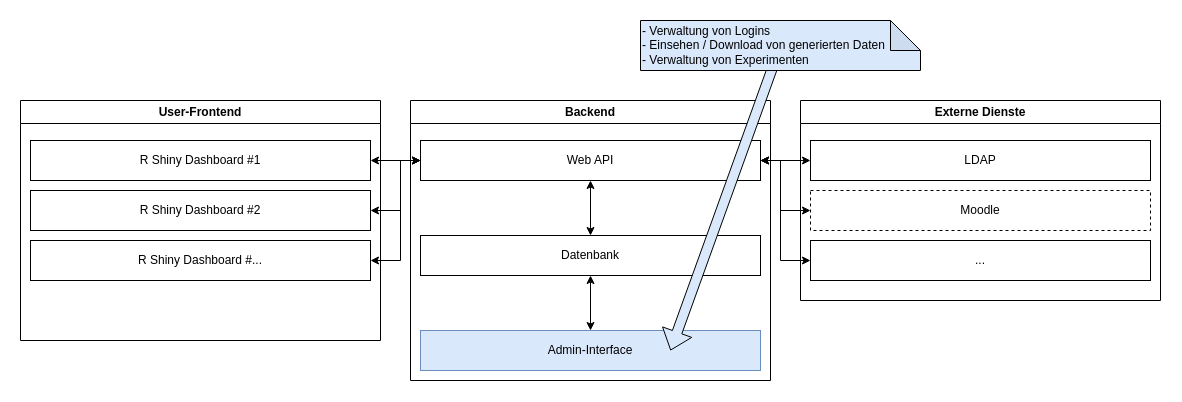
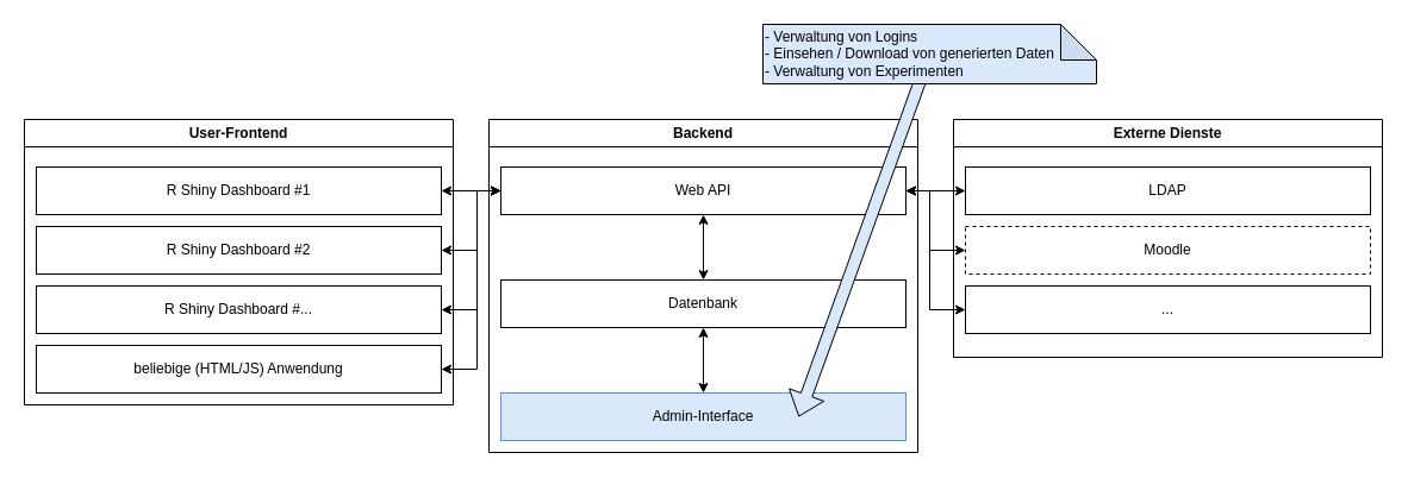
+ <mxCell id="20" style="edgeStyle=orthogonalEdgeStyle;rounded=0;orthogonalLoop=1;jettySize=auto;html=1;entryX=0;entryY=0.5;entryDx=0;entryDy=0;startArrow=classic;startFill=1;" parent="1" source="6" target="9" edge="1"><mxGeometry relative="1" as="geometry"><Array as="points"><mxPoint x="400" y="310" /><mxPoint x="400" y="160" /></Array></mxGeometry></mxCell>
+ <mxCell id="6" value="beliebige (HTML/JS) Anwendung" style="rounded=0;whiteSpace=wrap;html=1;" parent="2" vertex="1"><mxGeometry x="10" y="190" width="340" height="40" as="geometry" /></mxCell>
